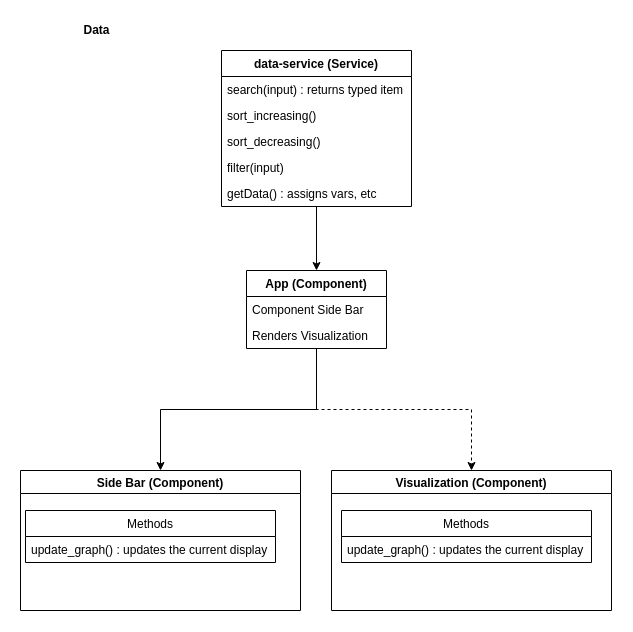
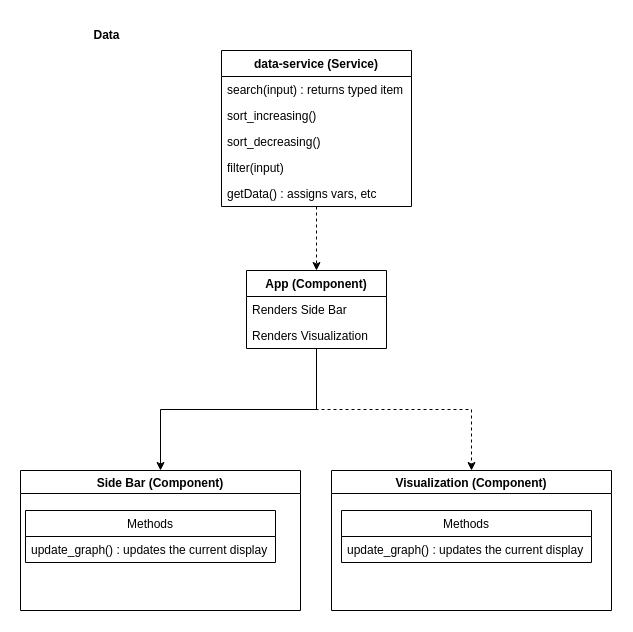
- <mxCell id="15" value="&lt;b&gt;Data&lt;/b&gt;" style="text;html=1;align=center;verticalAlign=middle;resizable=0;points=[];autosize=1;" parent="1" vertex="1"><mxGeometry x="76" y="20" width="40" height="20" as="geometry" /></mxCell>
+ <mxCell id="15" value="&lt;b&gt;Data&lt;/b&gt;" style="text;html=1;align=center;verticalAlign=middle;resizable=0;points=[];autosize=1;" parent="1" vertex="1"><mxGeometry x="86" y="25" width="40" height="20" as="geometry" /></mxCell>
- <mxCell id="2" style="edgeStyle=orthogonalEdgeStyle;rounded=0;orthogonalLoop=1;jettySize=auto;html=1;entryX=0.5;entryY=0;entryDx=0;entryDy=0;" parent="1" source="3" target="18" edge="1"><mxGeometry relative="1" as="geometry" /></mxCell>
+ <mxCell id="2" style="edgeStyle=orthogonalEdgeStyle;rounded=0;orthogonalLoop=1;jettySize=auto;html=1;entryX=0.5;entryY=0;entryDx=0;entryDy=0;dashed=1;" parent="1" source="3" target="18" edge="1"><mxGeometry relative="1" as="geometry" /></mxCell>
- <mxCell id="19" value="Component Side Bar" style="text;strokeColor=none;fillColor=none;align=left;verticalAlign=top;spacingLeft=4;spacingRight=4;overflow=hidden;rotatable=0;points=[[0,0.5],[1,0.5]];portConstraint=eastwest;" parent="18" vertex="1"><mxGeometry y="26" width="140" height="26" as="geometry" /></mxCell>
+ <mxCell id="19" value="Renders Side Bar" style="text;strokeColor=none;fillColor=none;align=left;verticalAlign=top;spacingLeft=4;spacingRight=4;overflow=hidden;rotatable=0;points=[[0,0.5],[1,0.5]];portConstraint=eastwest;" parent="18" vertex="1"><mxGeometry y="26" width="140" height="26" as="geometry" /></mxCell>
